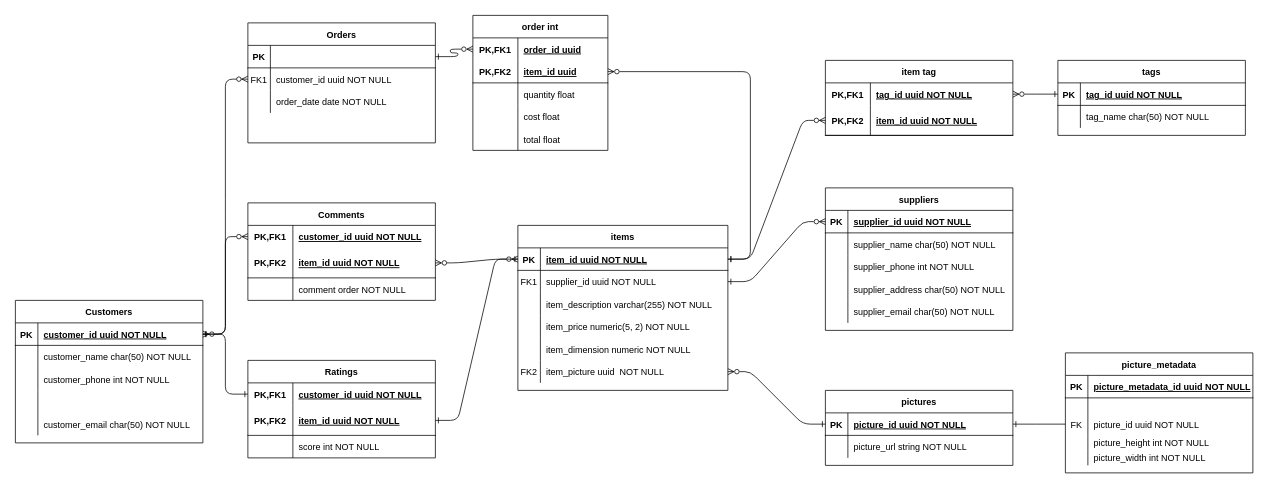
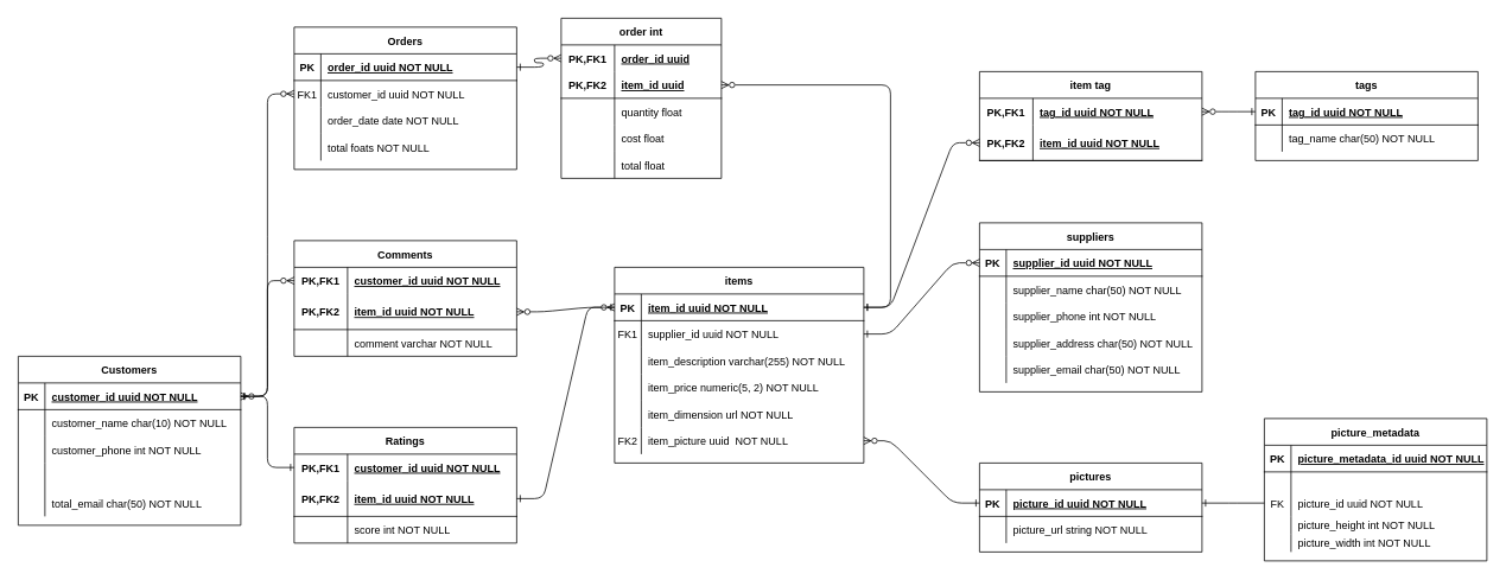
+ <mxCell id="6" value="order_id uuid NOT NULL " style="shape=partialRectangle;overflow=hidden;connectable=0;fillColor=none;top=0;left=0;bottom=0;right=0;align=left;spacingLeft=6;fontStyle=5;" parent="4" vertex="1"><mxGeometry x="30" width="220" height="30" as="geometry"><mxRectangle width="220" height="30" as="alternateBounds" /></mxGeometry></mxCell>
+ <mxCell id="15" value="total foats NOT NULL" style="shape=partialRectangle;overflow=hidden;connectable=0;fillColor=none;top=0;left=0;bottom=0;right=0;align=left;spacingLeft=6;" parent="13" vertex="1"><mxGeometry x="30" width="220" height="30" as="geometry"><mxRectangle width="220" height="30" as="alternateBounds" /></mxGeometry></mxCell>
- <mxCell id="119" value="comment order NOT NULL" style="shape=partialRectangle;connectable=0;fillColor=none;top=0;left=0;bottom=0;right=0;align=left;spacingLeft=6;overflow=hidden;" vertex="1" parent="117"><mxGeometry x="60" width="190" height="30" as="geometry"><mxRectangle width="190" height="30" as="alternateBounds" /></mxGeometry></mxCell>
+ <mxCell id="119" value="comment varchar NOT NULL" style="shape=partialRectangle;connectable=0;fillColor=none;top=0;left=0;bottom=0;right=0;align=left;spacingLeft=6;overflow=hidden;" vertex="1" parent="117"><mxGeometry x="60" width="190" height="30" as="geometry"><mxRectangle width="190" height="30" as="alternateBounds" /></mxGeometry></mxCell>
- <mxCell id="46" value="item_dimension numeric NOT NULL " style="shape=partialRectangle;overflow=hidden;connectable=0;fillColor=none;top=0;left=0;bottom=0;right=0;align=left;spacingLeft=6;" parent="44" vertex="1"><mxGeometry x="30" width="250" height="30" as="geometry"><mxRectangle width="250" height="30" as="alternateBounds" /></mxGeometry></mxCell>
+ <mxCell id="46" value="item_dimension url NOT NULL " style="shape=partialRectangle;overflow=hidden;connectable=0;fillColor=none;top=0;left=0;bottom=0;right=0;align=left;spacingLeft=6;" parent="44" vertex="1"><mxGeometry x="30" width="250" height="30" as="geometry"><mxRectangle width="250" height="30" as="alternateBounds" /></mxGeometry></mxCell>
- <mxCell id="22" value="customer_name char(50) NOT NULL" style="shape=partialRectangle;overflow=hidden;connectable=0;fillColor=none;top=0;left=0;bottom=0;right=0;align=left;spacingLeft=6;" parent="20" vertex="1"><mxGeometry x="30" width="220" height="30" as="geometry"><mxRectangle width="220" height="30" as="alternateBounds" /></mxGeometry></mxCell>
+ <mxCell id="22" value="customer_name char(10) NOT NULL" style="shape=partialRectangle;overflow=hidden;connectable=0;fillColor=none;top=0;left=0;bottom=0;right=0;align=left;spacingLeft=6;" parent="20" vertex="1"><mxGeometry x="30" width="220" height="30" as="geometry"><mxRectangle width="220" height="30" as="alternateBounds" /></mxGeometry></mxCell>
- <mxCell id="30" value="customer_email char(50) NOT NULL" style="shape=partialRectangle;overflow=hidden;connectable=0;fillColor=none;top=0;left=0;bottom=0;right=0;align=left;spacingLeft=6;" parent="28" vertex="1"><mxGeometry x="30" width="220" height="30" as="geometry"><mxRectangle width="220" height="30" as="alternateBounds" /></mxGeometry></mxCell>
+ <mxCell id="30" value="total_email char(50) NOT NULL" style="shape=partialRectangle;overflow=hidden;connectable=0;fillColor=none;top=0;left=0;bottom=0;right=0;align=left;spacingLeft=6;" parent="28" vertex="1"><mxGeometry x="30" width="220" height="30" as="geometry"><mxRectangle width="220" height="30" as="alternateBounds" /></mxGeometry></mxCell>
